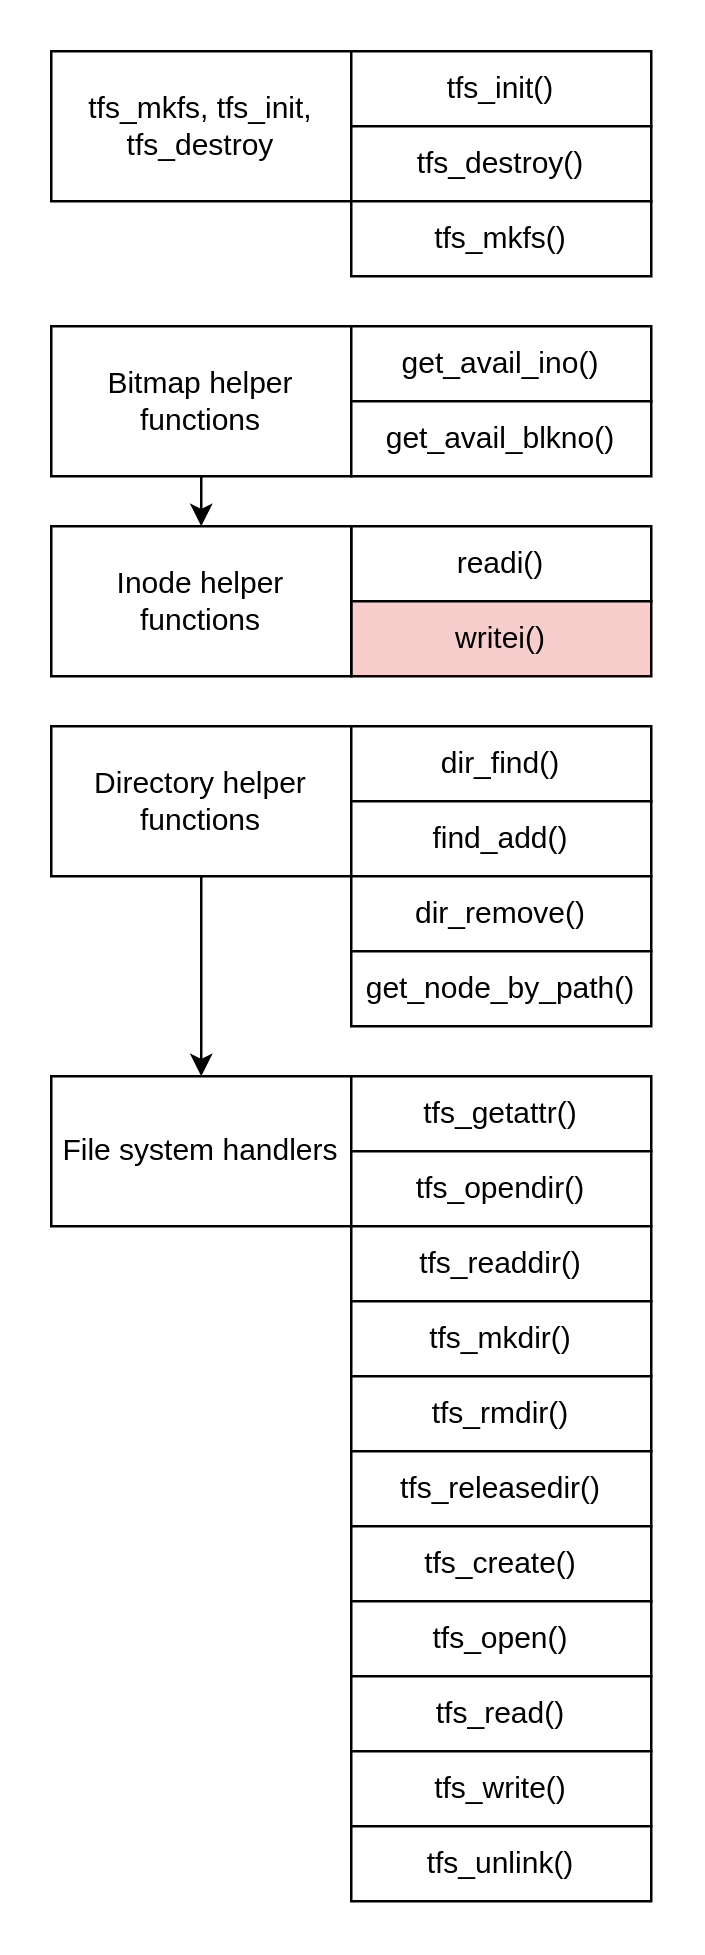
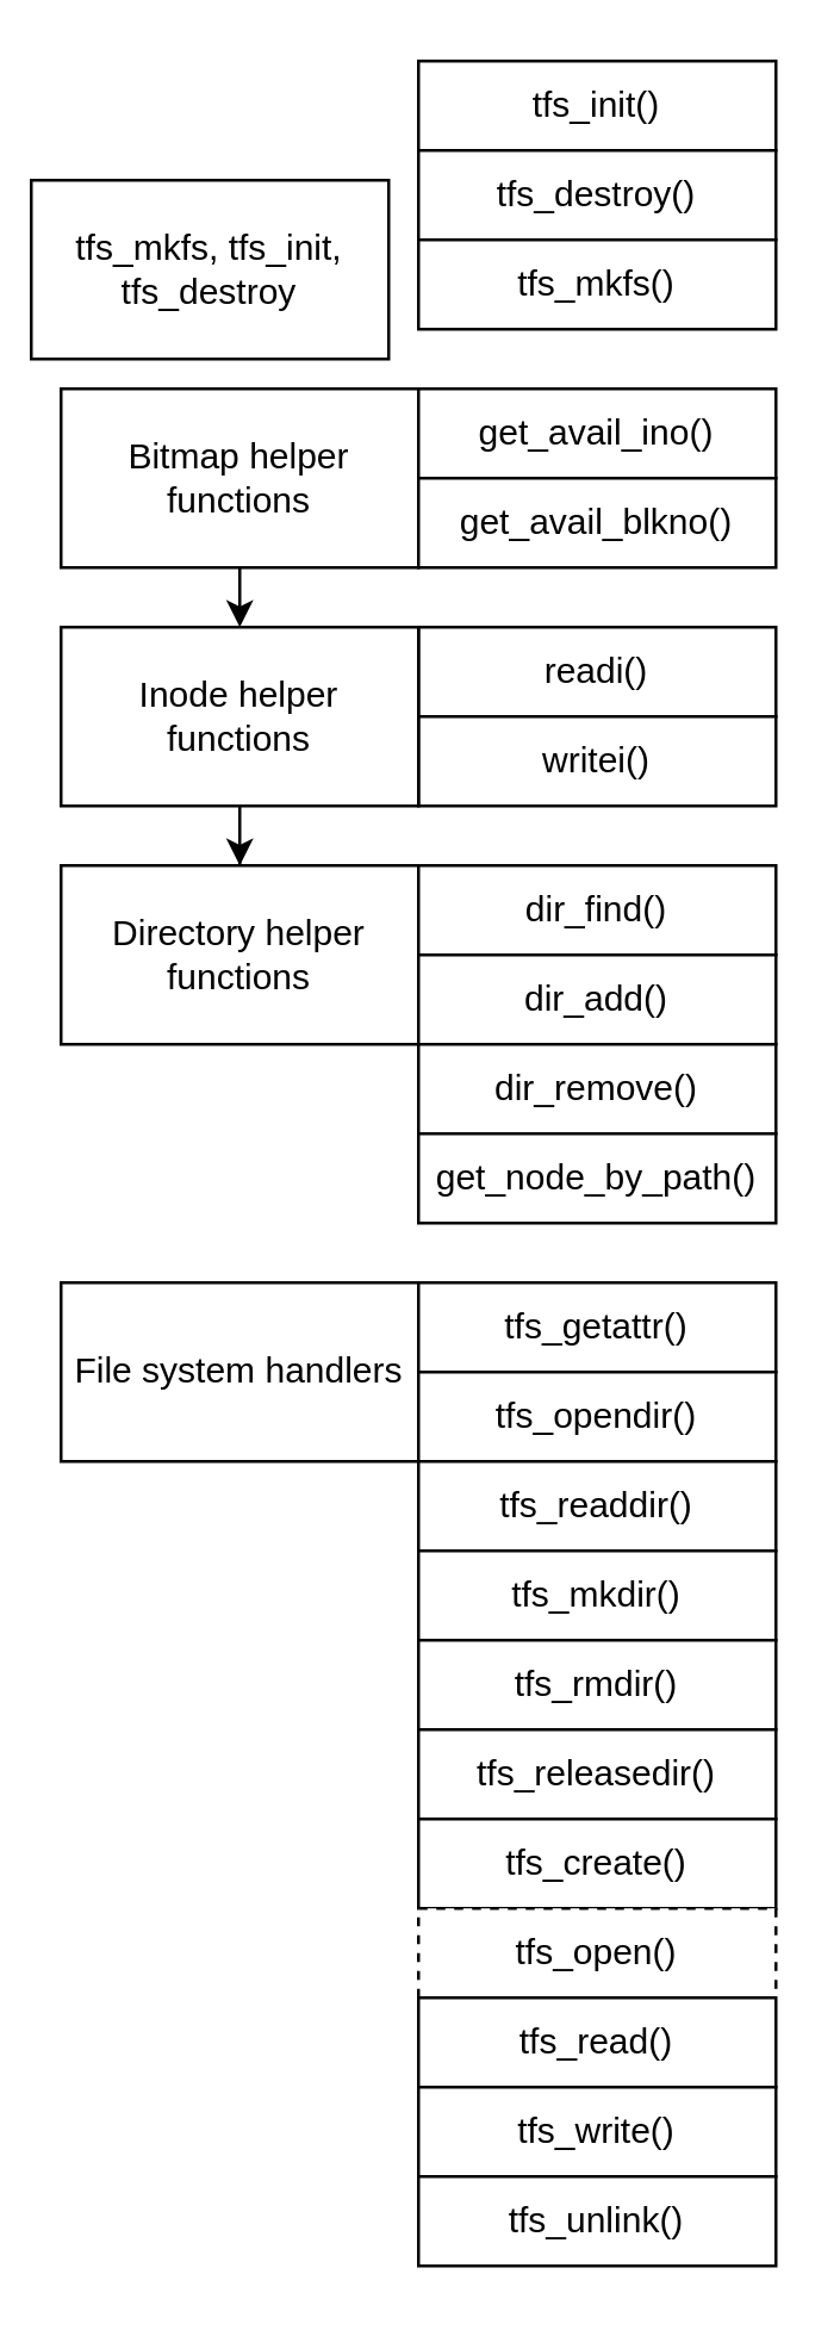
- <mxCell id="2" value="tfs_mkfs, tfs_init, tfs_destroy" style="whiteSpace=wrap;html=1;" vertex="1" parent="1"><mxGeometry x="20" y="20" width="120" height="60" as="geometry" /></mxCell>
+ <mxCell id="2" value="tfs_mkfs, tfs_init, tfs_destroy" style="whiteSpace=wrap;html=1;" vertex="1" parent="1"><mxGeometry x="10" y="60" width="120" height="60" as="geometry" /></mxCell>
- <mxCell id="25" value="writei()" style="whiteSpace=wrap;html=1;fillColor=#f8cecc;" vertex="1" parent="1"><mxGeometry x="140" y="240" width="120" height="30" as="geometry" /></mxCell>
+ <mxCell id="25" value="writei()" style="whiteSpace=wrap;html=1;" vertex="1" parent="1"><mxGeometry x="140" y="240" width="120" height="30" as="geometry" /></mxCell>
+ <mxCell id="8" style="edgeStyle=orthogonalEdgeStyle;rounded=0;orthogonalLoop=1;jettySize=auto;html=1;exitX=0.5;exitY=1;exitDx=0;exitDy=0;" edge="1" parent="1" source="31" target="6"><mxGeometry relative="1" as="geometry" /></mxCell>
- <mxCell id="27" value="find_add()" style="whiteSpace=wrap;html=1;" vertex="1" parent="1"><mxGeometry x="140" y="320" width="120" height="30" as="geometry" /></mxCell>
+ <mxCell id="27" value="dir_add()" style="whiteSpace=wrap;html=1;" vertex="1" parent="1"><mxGeometry x="140" y="320" width="120" height="30" as="geometry" /></mxCell>
- <mxCell id="5" style="edgeStyle=orthogonalEdgeStyle;rounded=0;orthogonalLoop=1;jettySize=auto;html=1;exitX=0.5;exitY=1;exitDx=0;exitDy=0;entryX=0.5;entryY=0;entryDx=0;entryDy=0;" edge="1" parent="1" source="6" target="7"><mxGeometry relative="1" as="geometry" /></mxCell>
- <mxCell id="18" value="tfs_open()" style="whiteSpace=wrap;html=1;" vertex="1" parent="1"><mxGeometry x="140" y="640" width="120" height="30" as="geometry" /></mxCell>
+ <mxCell id="18" value="tfs_open()" style="whiteSpace=wrap;html=1;dashed=1;" vertex="1" parent="1"><mxGeometry x="140" y="640" width="120" height="30" as="geometry" /></mxCell>
